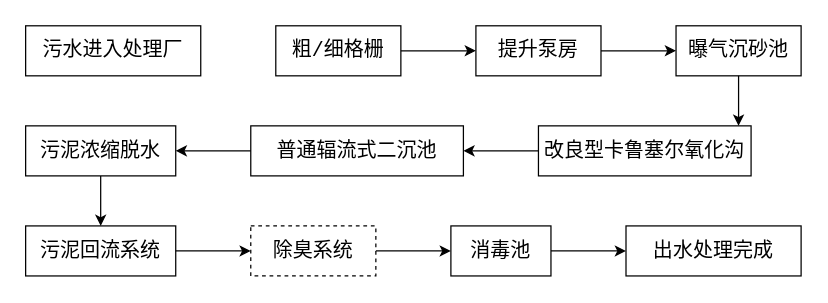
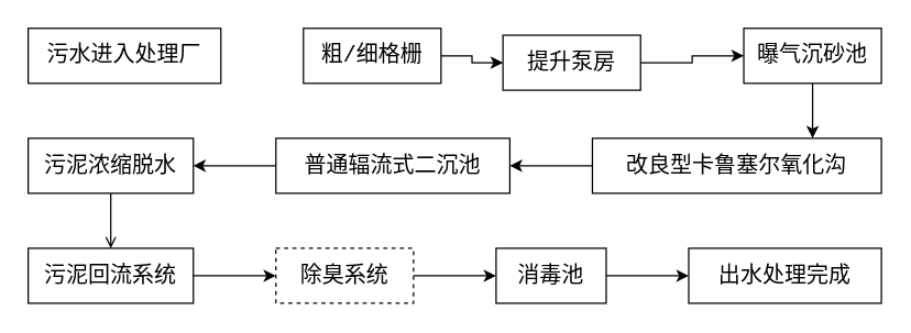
- <mxCell id="5" value="&lt;div style=&quot;font-family: &amp;quot;Dank Mono&amp;quot;, Consolas, &amp;quot;Courier New&amp;quot;, monospace; font-size: 16px; line-height: 22px;&quot;&gt;&lt;div style=&quot;line-height: 22px;&quot;&gt;&lt;div style=&quot;line-height: 22px;&quot;&gt;提升泵房&lt;/div&gt;&lt;/div&gt;&lt;/div&gt;" style="rounded=0;whiteSpace=wrap;html=1;gradientColor=none;fillColor=default;strokeColor=default;fontColor=default;labelBackgroundColor=default;" parent="2" vertex="1"><mxGeometry x="360" width="100" height="40" as="geometry" /></mxCell>
+ <mxCell id="5" value="&lt;div style=&quot;font-family: &amp;quot;Dank Mono&amp;quot;, Consolas, &amp;quot;Courier New&amp;quot;, monospace; font-size: 16px; line-height: 22px;&quot;&gt;&lt;div style=&quot;line-height: 22px;&quot;&gt;&lt;div style=&quot;line-height: 22px;&quot;&gt;提升泵房&lt;/div&gt;&lt;/div&gt;&lt;/div&gt;" style="rounded=0;whiteSpace=wrap;html=1;gradientColor=none;fillColor=default;strokeColor=default;fontColor=default;labelBackgroundColor=default;" parent="2" vertex="1"><mxGeometry x="345" y="5" width="100" height="40" as="geometry" /></mxCell>
- <mxCell id="9" value="&lt;div style=&quot;font-family: &amp;quot;Dank Mono&amp;quot;, Consolas, &amp;quot;Courier New&amp;quot;, monospace; font-size: 16px; line-height: 22px;&quot;&gt;&lt;div style=&quot;line-height: 22px;&quot;&gt;改良型卡鲁塞尔氧化沟&lt;/div&gt;&lt;/div&gt;" style="whiteSpace=wrap;html=1;rounded=0;gradientColor=none;labelBackgroundColor=default;fontColor=default;" parent="2" vertex="1"><mxGeometry x="410" y="80" width="170" height="40" as="geometry" /></mxCell>
+ <mxCell id="9" value="&lt;div style=&quot;font-family: &amp;quot;Dank Mono&amp;quot;, Consolas, &amp;quot;Courier New&amp;quot;, monospace; font-size: 16px; line-height: 22px;&quot;&gt;&lt;div style=&quot;line-height: 22px;&quot;&gt;改良型卡鲁塞尔氧化沟&lt;/div&gt;&lt;/div&gt;" style="whiteSpace=wrap;html=1;rounded=0;gradientColor=none;labelBackgroundColor=default;fontColor=default;" parent="2" vertex="1"><mxGeometry x="410" y="80" width="210" height="40" as="geometry" /></mxCell>
- <mxCell id="16" value="" style="edgeStyle=orthogonalEdgeStyle;rounded=0;orthogonalLoop=1;jettySize=auto;html=1;fontColor=default;" parent="2" source="13" target="15" edge="1"><mxGeometry relative="1" as="geometry" /></mxCell>
+ <mxCell id="16" value="" style="edgeStyle=orthogonalEdgeStyle;rounded=0;orthogonalLoop=1;jettySize=auto;html=1;fontColor=default;endArrow=open;" parent="2" source="13" target="15" edge="1"><mxGeometry relative="1" as="geometry" /></mxCell>
